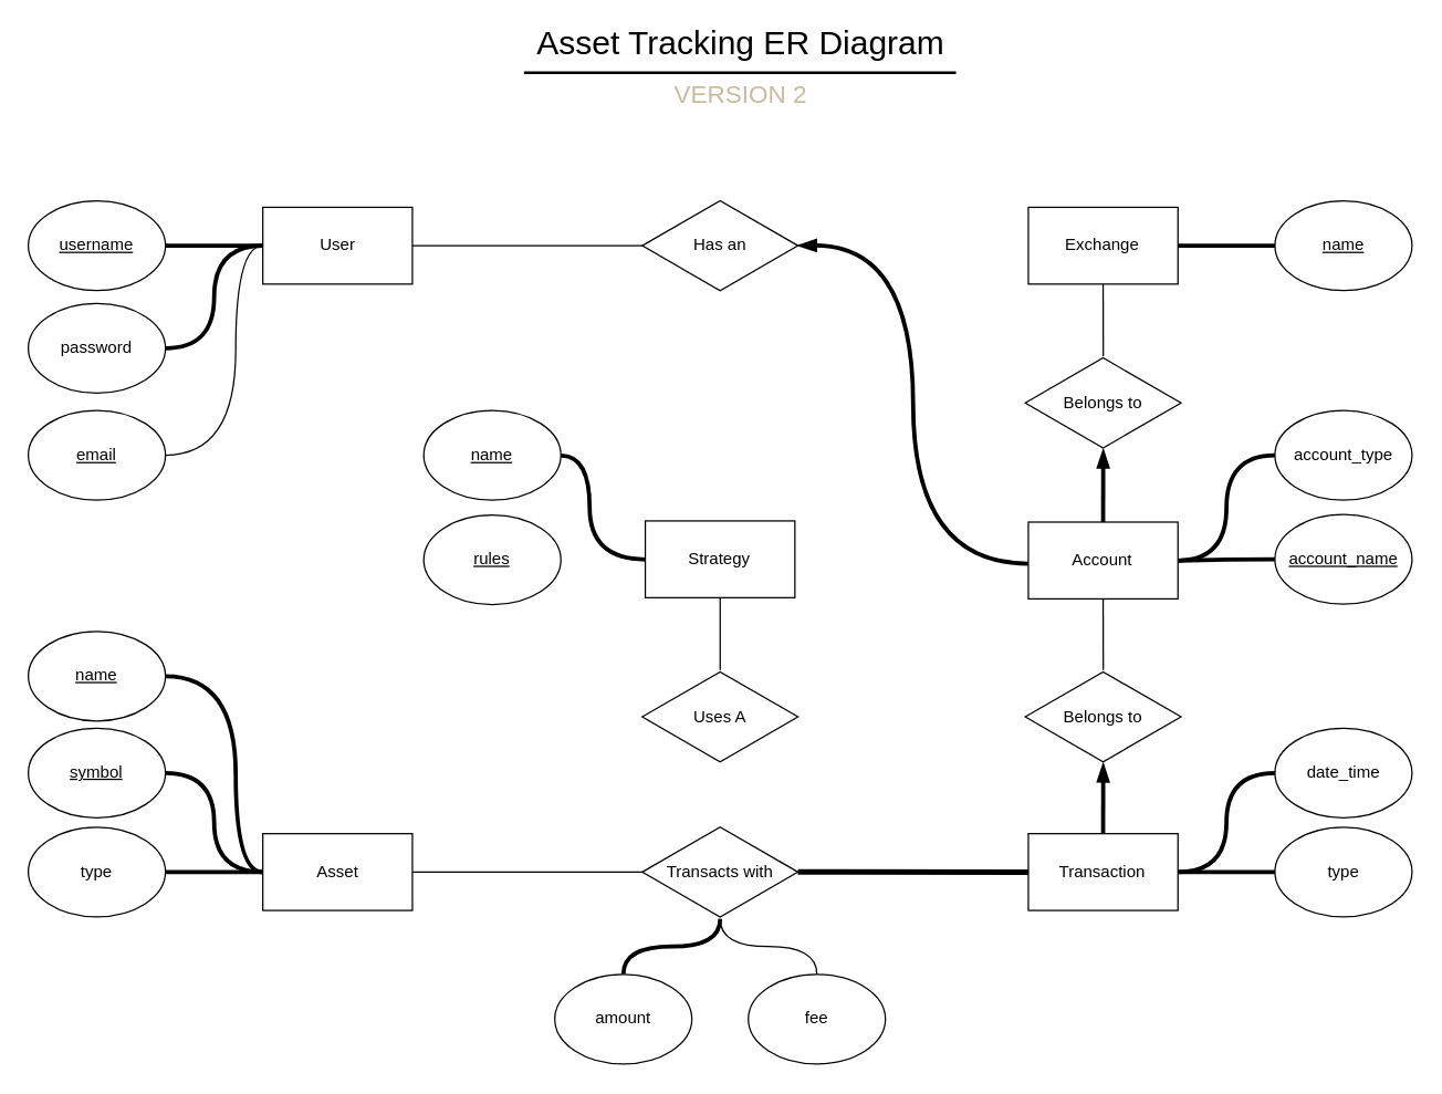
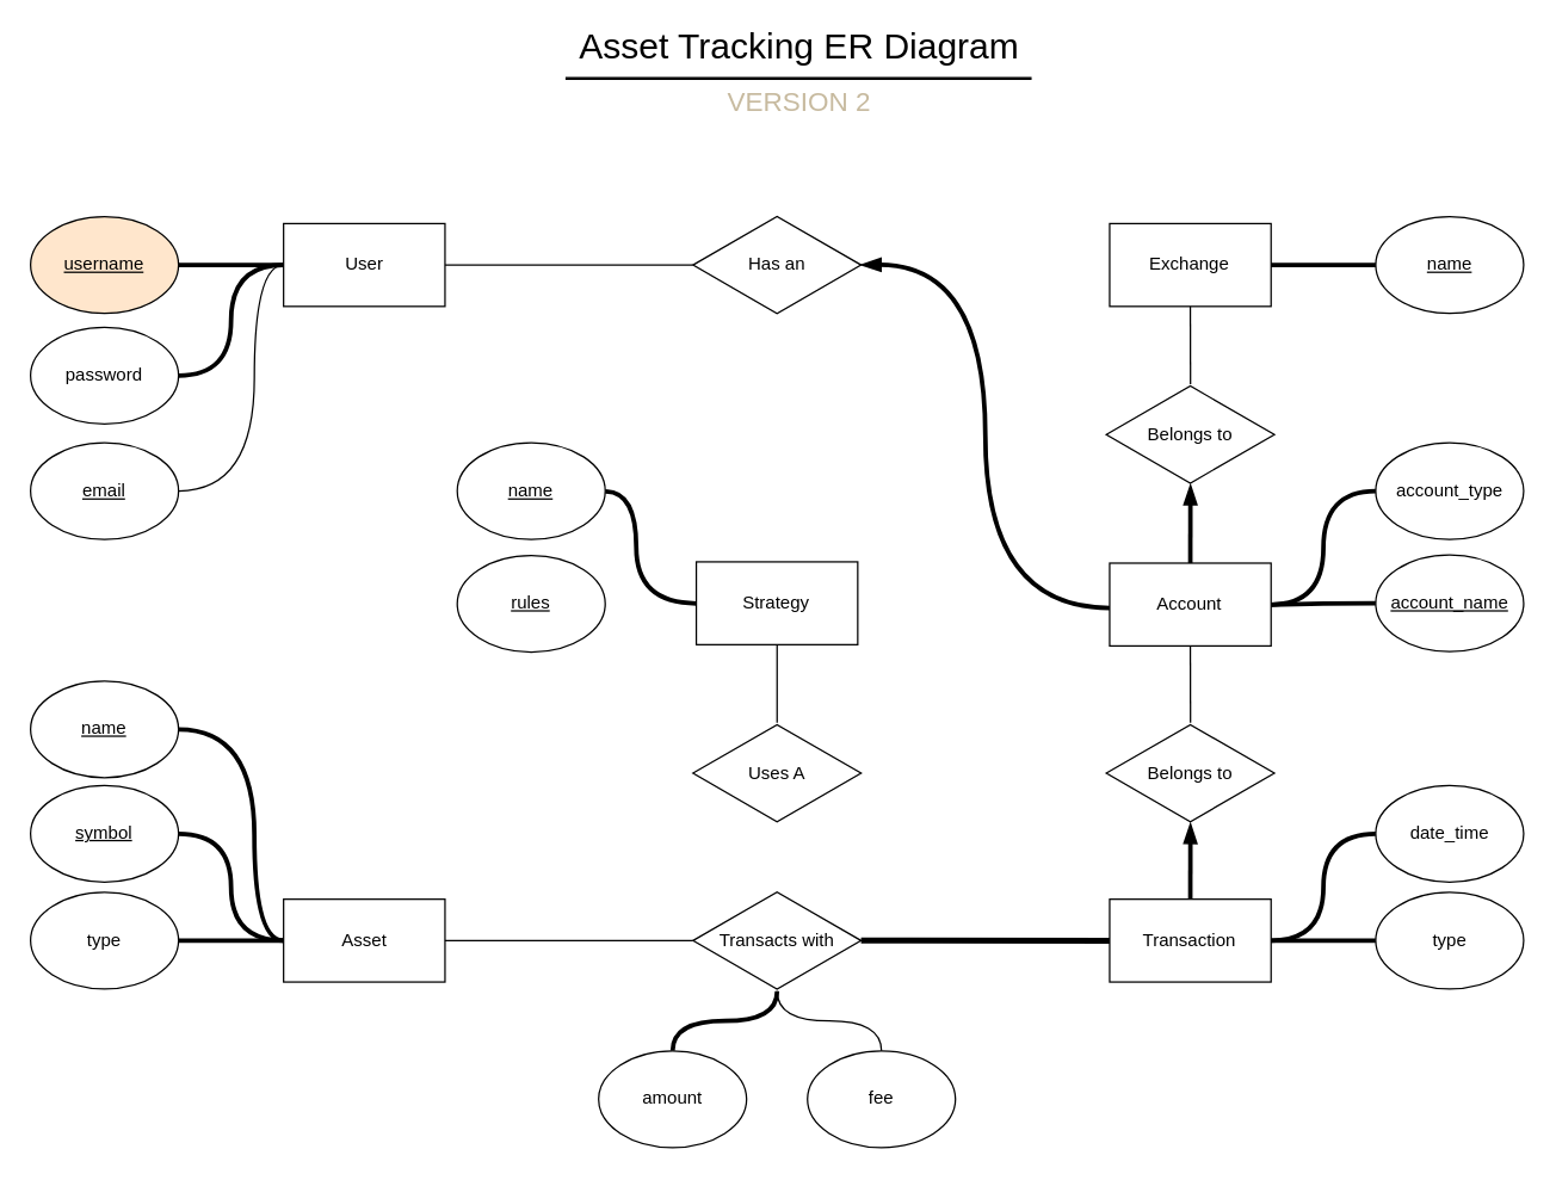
- <mxCell id="17" value="&lt;u&gt;username&lt;/u&gt;" style="ellipse;whiteSpace=wrap;html=1;" parent="1" vertex="1"><mxGeometry x="20" y="144.756" width="99.186" height="64.773" as="geometry" /></mxCell>
+ <mxCell id="17" value="&lt;u&gt;username&lt;/u&gt;" style="ellipse;whiteSpace=wrap;html=1;fillColor=#ffe6cc;" parent="1" vertex="1"><mxGeometry x="20" y="144.756" width="99.186" height="64.773" as="geometry" /></mxCell>
